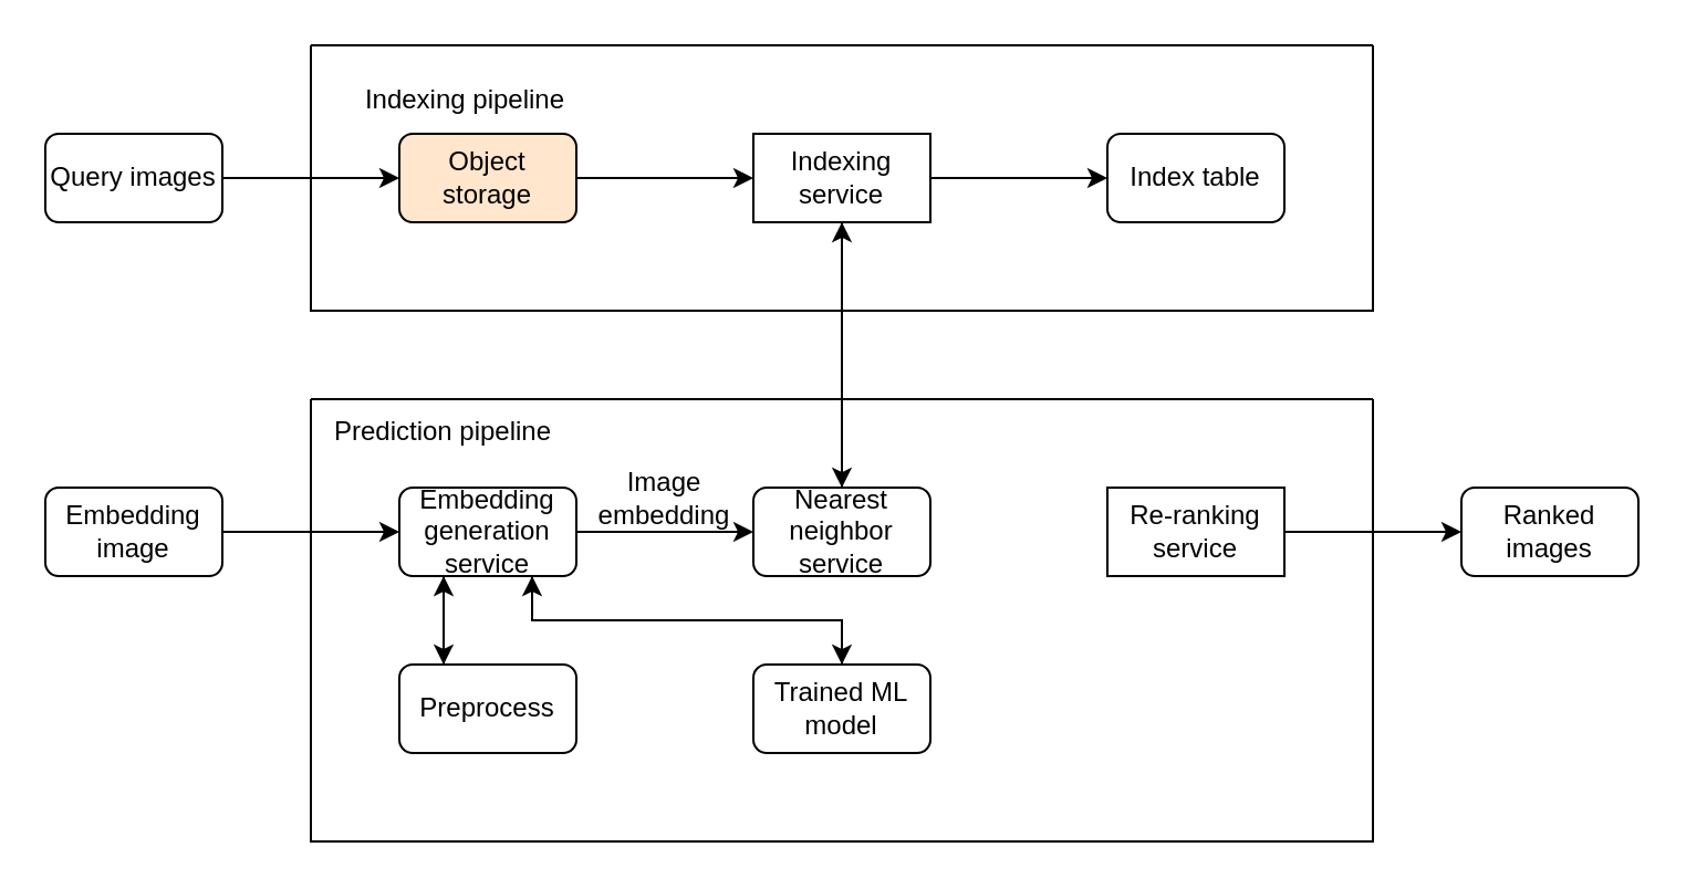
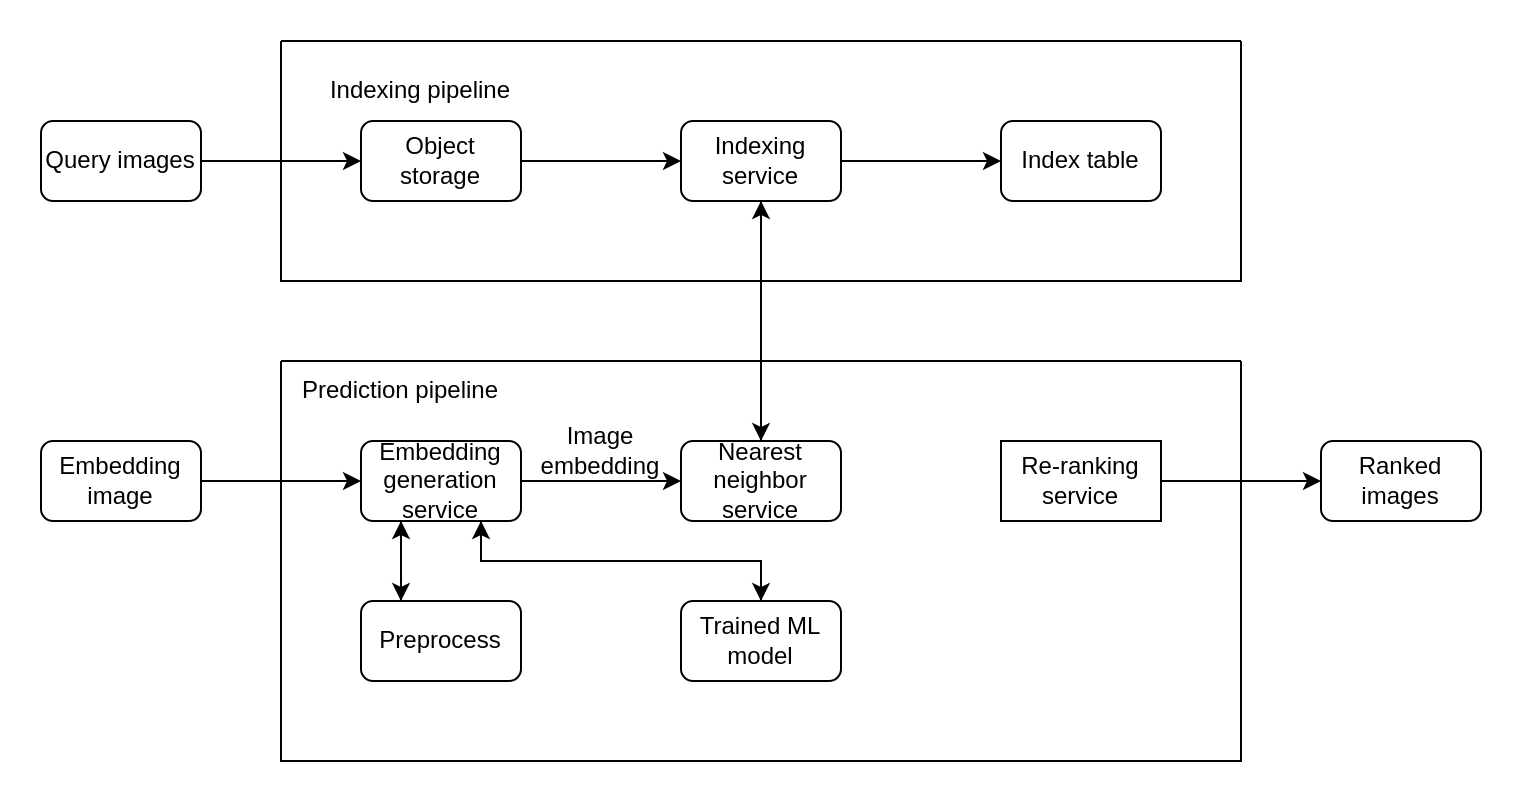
- <mxCell id="5" value="Object storage" style="rounded=1;whiteSpace=wrap;html=1;fillColor=#ffe6cc;" parent="2" vertex="1"><mxGeometry x="40" y="40" width="80" height="40" as="geometry" /></mxCell>
+ <mxCell id="5" value="Object storage" style="rounded=1;whiteSpace=wrap;html=1;" parent="2" vertex="1"><mxGeometry x="40" y="40" width="80" height="40" as="geometry" /></mxCell>
- <mxCell id="7" value="Indexing service" style="whiteSpace=wrap;html=1;rounded=0;" parent="2" vertex="1"><mxGeometry x="200" y="40" width="80" height="40" as="geometry" /></mxCell>
+ <mxCell id="7" value="Indexing service" style="rounded=1;whiteSpace=wrap;html=1;" parent="2" vertex="1"><mxGeometry x="200" y="40" width="80" height="40" as="geometry" /></mxCell>
